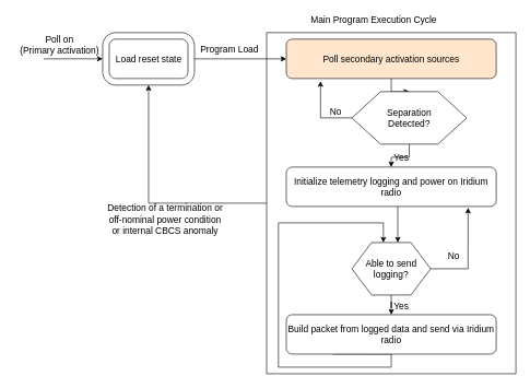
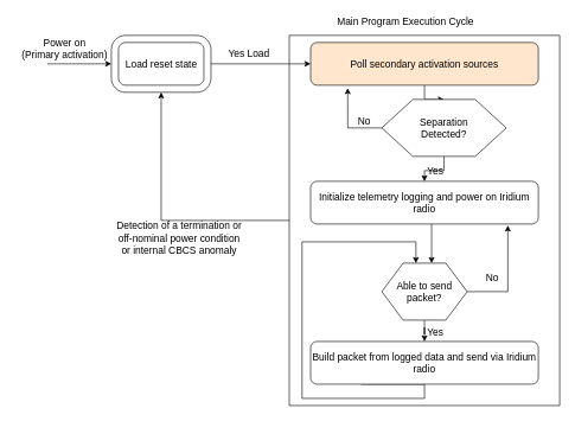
- <mxCell id="8" value="&lt;div&gt;Poll on&lt;br&gt;(Primary activation)&lt;br&gt;&lt;/div&gt;" style="text;html=1;align=center;verticalAlign=middle;resizable=0;points=[];autosize=1;fontSize=14;" vertex="1" parent="1"><mxGeometry x="20" y="48" width="140" height="40" as="geometry" /></mxCell>
+ <mxCell id="8" value="&lt;div&gt;Power on&lt;br&gt;(Primary activation)&lt;br&gt;&lt;/div&gt;" style="text;html=1;align=center;verticalAlign=middle;resizable=0;points=[];autosize=1;fontSize=14;" vertex="1" parent="1"><mxGeometry x="20" y="48" width="140" height="40" as="geometry" /></mxCell>
- <mxCell id="9" value="Program Load" style="text;html=1;align=center;verticalAlign=middle;resizable=0;points=[];autosize=1;fontSize=14;" vertex="1" parent="1"><mxGeometry x="299" y="65" width="100" height="20" as="geometry" /></mxCell>
+ <mxCell id="9" value="Yes Load" style="text;html=1;align=center;verticalAlign=middle;resizable=0;points=[];autosize=1;fontSize=14;" vertex="1" parent="1"><mxGeometry x="299" y="65" width="100" height="20" as="geometry" /></mxCell>
- <mxCell id="20" value="Able to send logging?" style="shape=hexagon;perimeter=hexagonPerimeter2;whiteSpace=wrap;html=1;fontSize=14;" vertex="1" parent="1"><mxGeometry x="536" y="369" width="120" height="80" as="geometry" /></mxCell>
+ <mxCell id="20" value="Able to send packet?" style="shape=hexagon;perimeter=hexagonPerimeter2;whiteSpace=wrap;html=1;fontSize=14;" vertex="1" parent="1"><mxGeometry x="536" y="369" width="120" height="80" as="geometry" /></mxCell>
